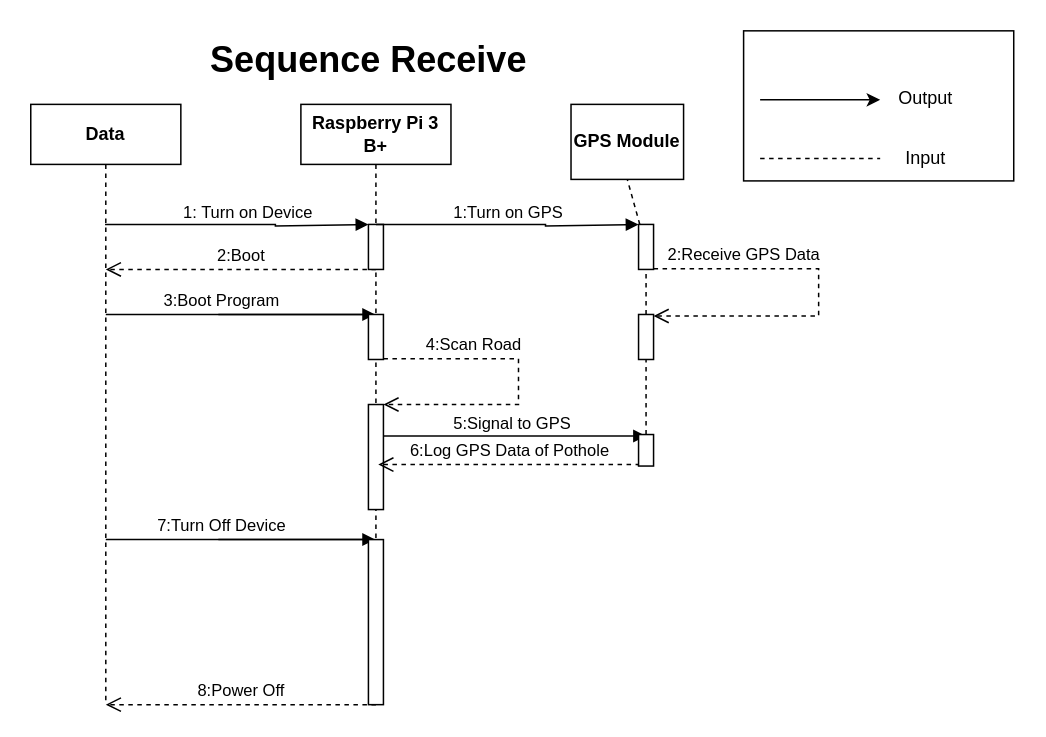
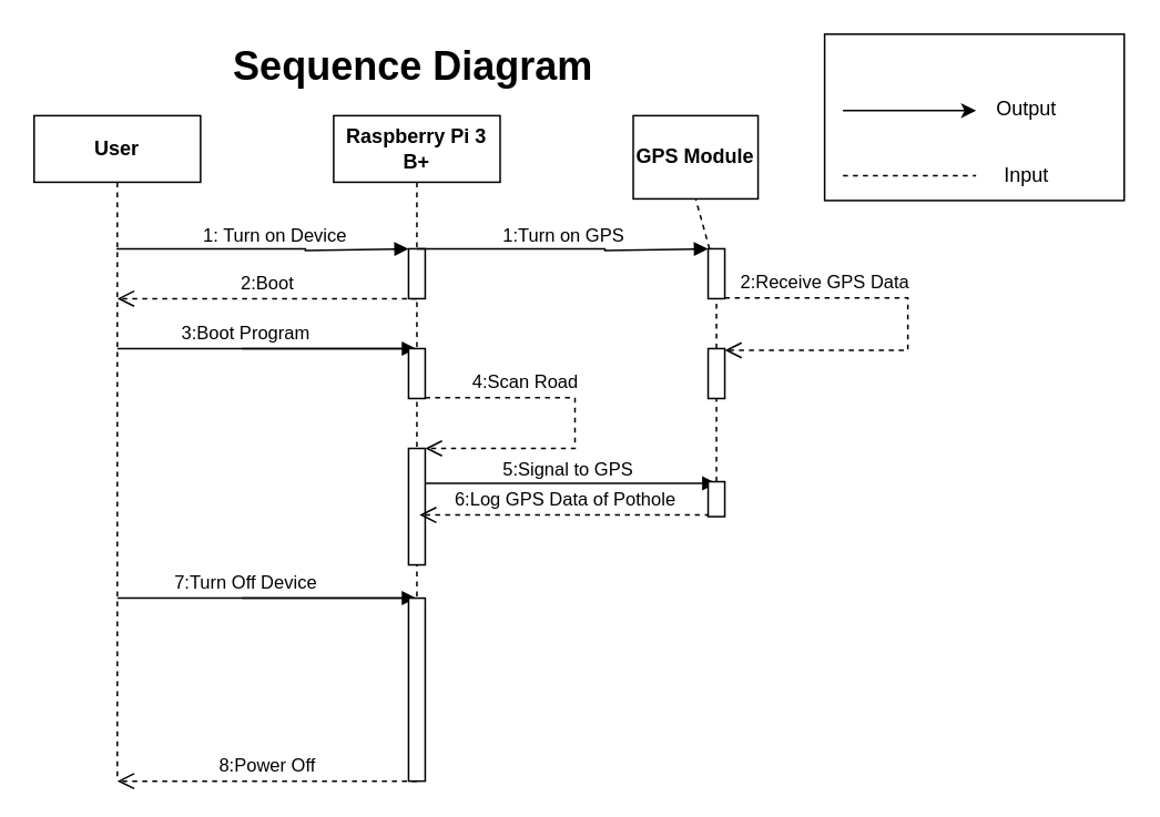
- <mxCell id="17" value="&lt;h1&gt;Sequence Receive&lt;/h1&gt;" style="text;html=1;strokeColor=none;fillColor=none;spacing=5;spacingTop=-20;whiteSpace=wrap;overflow=hidden;rounded=0;" vertex="1" parent="1"><mxGeometry x="135" y="20" width="230" height="41" as="geometry" /></mxCell>
+ <mxCell id="17" value="&lt;h1&gt;Sequence Diagram&lt;/h1&gt;" style="text;html=1;strokeColor=none;fillColor=none;spacing=5;spacingTop=-20;whiteSpace=wrap;overflow=hidden;rounded=0;" vertex="1" parent="1"><mxGeometry x="135" y="20" width="230" height="41" as="geometry" /></mxCell>
- <mxCell id="2" value="&lt;b&gt;Data&lt;/b&gt;" style="shape=umlLifeline;perimeter=lifelinePerimeter;whiteSpace=wrap;html=1;container=0;dropTarget=0;collapsible=0;recursiveResize=0;outlineConnect=0;portConstraint=eastwest;newEdgeStyle={&quot;edgeStyle&quot;:&quot;elbowEdgeStyle&quot;,&quot;elbow&quot;:&quot;vertical&quot;,&quot;curved&quot;:0,&quot;rounded&quot;:0};" vertex="1" parent="1"><mxGeometry x="20" y="69" width="100" height="400" as="geometry" /></mxCell>
+ <mxCell id="2" value="&lt;b&gt;User&lt;/b&gt;" style="shape=umlLifeline;perimeter=lifelinePerimeter;whiteSpace=wrap;html=1;container=0;dropTarget=0;collapsible=0;recursiveResize=0;outlineConnect=0;portConstraint=eastwest;newEdgeStyle={&quot;edgeStyle&quot;:&quot;elbowEdgeStyle&quot;,&quot;elbow&quot;:&quot;vertical&quot;,&quot;curved&quot;:0,&quot;rounded&quot;:0};" vertex="1" parent="1"><mxGeometry x="20" y="69" width="100" height="400" as="geometry" /></mxCell>
